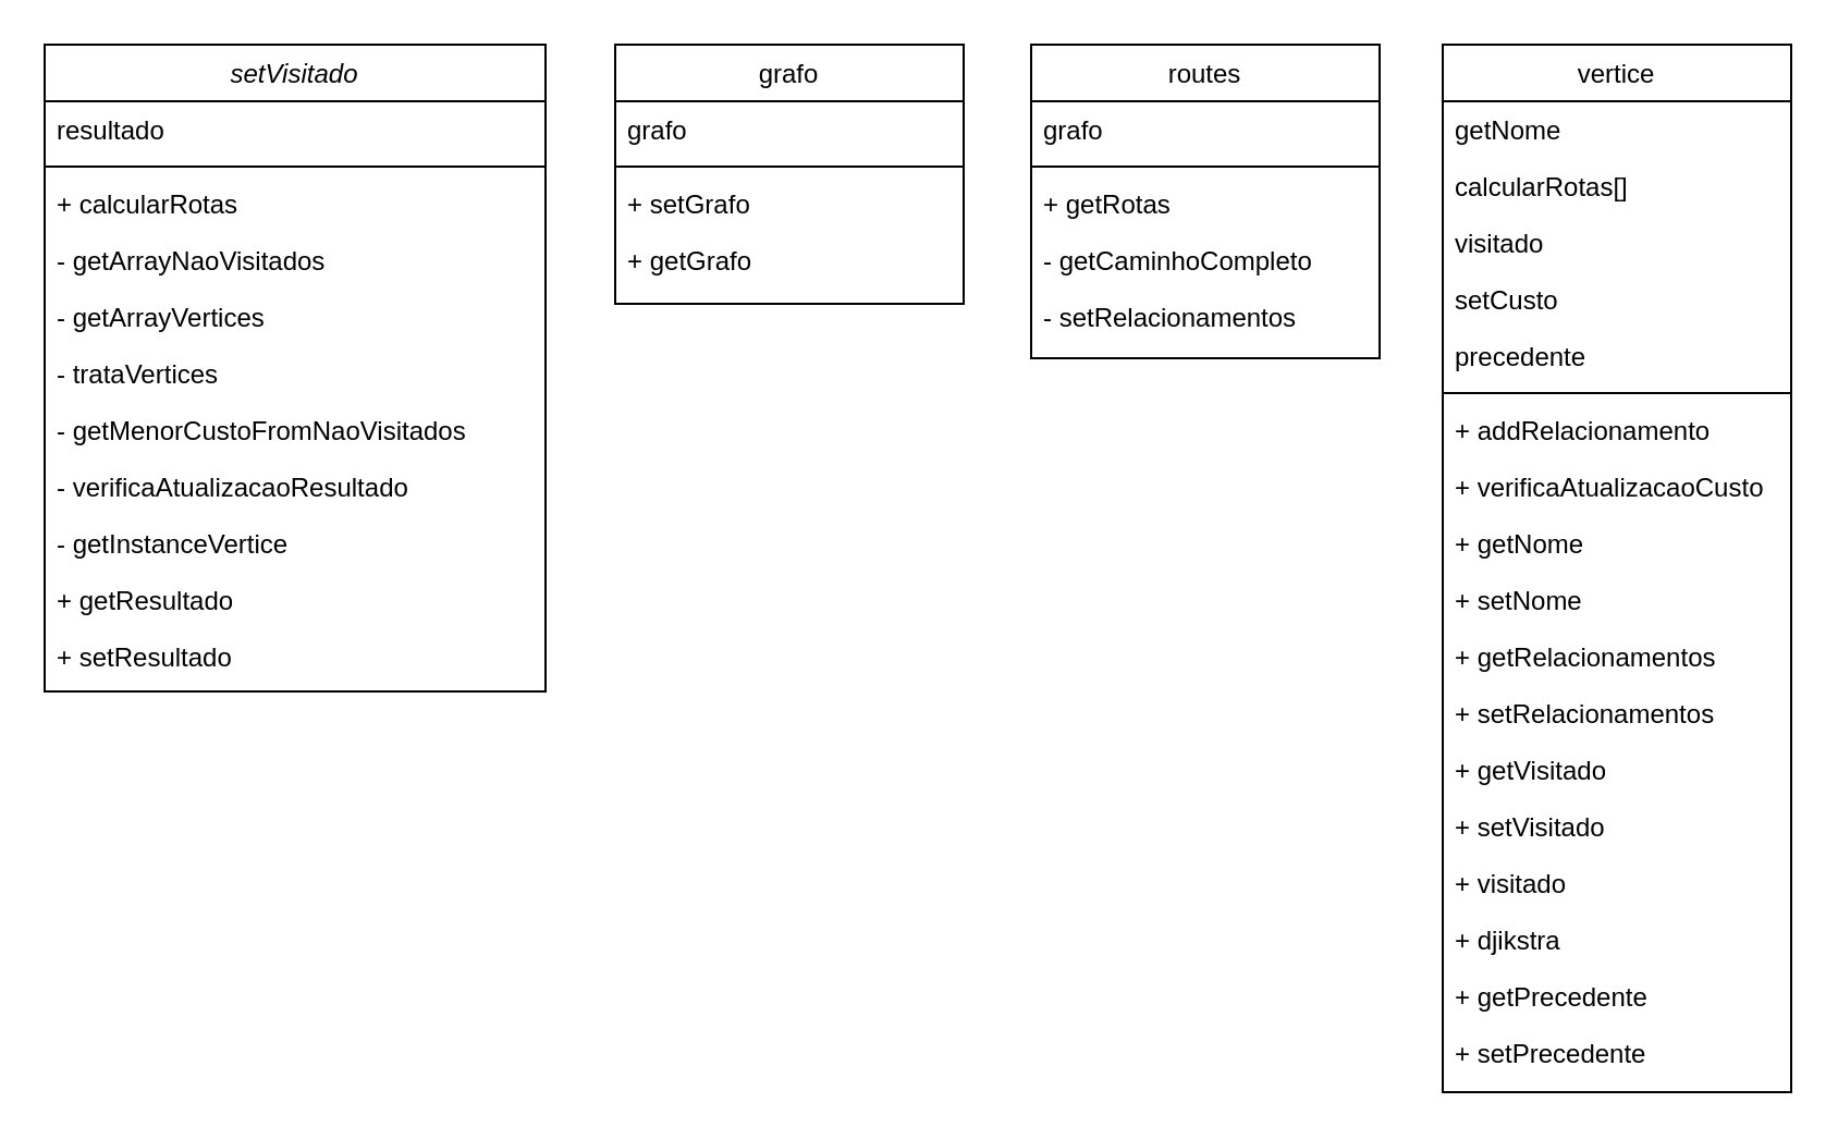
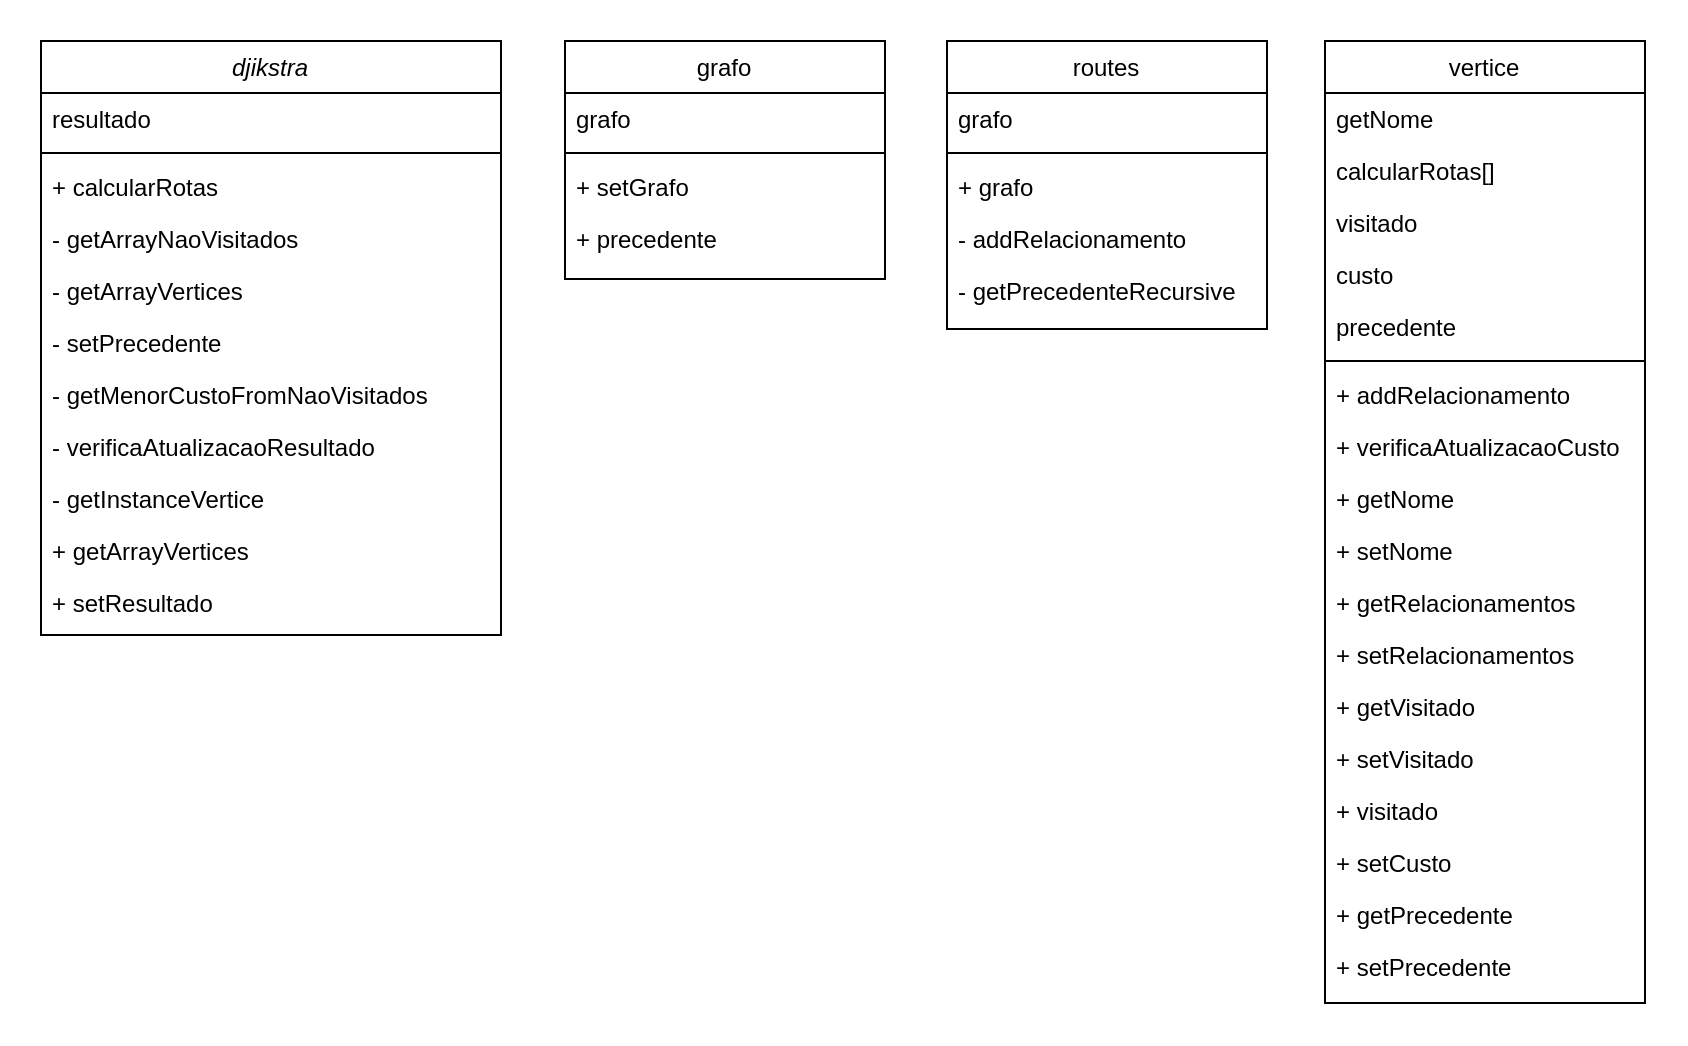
- <mxCell id="2" value="setVisitado" style="swimlane;fontStyle=2;align=center;verticalAlign=top;childLayout=stackLayout;horizontal=1;startSize=26;horizontalStack=0;resizeParent=1;resizeLast=0;collapsible=1;marginBottom=0;rounded=0;shadow=0;strokeWidth=1;" parent="1" vertex="1"><mxGeometry x="20" y="20" width="230" height="297" as="geometry"><mxRectangle x="230" y="140" width="160" height="26" as="alternateBounds" /></mxGeometry></mxCell>
+ <mxCell id="2" value="djikstra" style="swimlane;fontStyle=2;align=center;verticalAlign=top;childLayout=stackLayout;horizontal=1;startSize=26;horizontalStack=0;resizeParent=1;resizeLast=0;collapsible=1;marginBottom=0;rounded=0;shadow=0;strokeWidth=1;" parent="1" vertex="1"><mxGeometry x="20" y="20" width="230" height="297" as="geometry"><mxRectangle x="230" y="140" width="160" height="26" as="alternateBounds" /></mxGeometry></mxCell>
- <mxCell id="22" value="+ getRotas" style="text;align=left;verticalAlign=top;spacingLeft=4;spacingRight=4;overflow=hidden;rotatable=0;points=[[0,0.5],[1,0.5]];portConstraint=eastwest;" vertex="1" parent="19"><mxGeometry y="60" width="160" height="26" as="geometry" /></mxCell>
+ <mxCell id="22" value="+ grafo" style="text;align=left;verticalAlign=top;spacingLeft=4;spacingRight=4;overflow=hidden;rotatable=0;points=[[0,0.5],[1,0.5]];portConstraint=eastwest;" vertex="1" parent="19"><mxGeometry y="60" width="160" height="26" as="geometry" /></mxCell>
- <mxCell id="18" value="+ getGrafo" style="text;align=left;verticalAlign=top;spacingLeft=4;spacingRight=4;overflow=hidden;rotatable=0;points=[[0,0.5],[1,0.5]];portConstraint=eastwest;" parent="14" vertex="1"><mxGeometry y="86" width="160" height="26" as="geometry" /></mxCell>
+ <mxCell id="18" value="+ precedente" style="text;align=left;verticalAlign=top;spacingLeft=4;spacingRight=4;overflow=hidden;rotatable=0;points=[[0,0.5],[1,0.5]];portConstraint=eastwest;" parent="14" vertex="1"><mxGeometry y="86" width="160" height="26" as="geometry" /></mxCell>
- <mxCell id="23" value="- getCaminhoCompleto" style="text;align=left;verticalAlign=top;spacingLeft=4;spacingRight=4;overflow=hidden;rotatable=0;points=[[0,0.5],[1,0.5]];portConstraint=eastwest;" vertex="1" parent="19"><mxGeometry y="86" width="160" height="26" as="geometry" /></mxCell>
+ <mxCell id="23" value="- addRelacionamento" style="text;align=left;verticalAlign=top;spacingLeft=4;spacingRight=4;overflow=hidden;rotatable=0;points=[[0,0.5],[1,0.5]];portConstraint=eastwest;" vertex="1" parent="19"><mxGeometry y="86" width="160" height="26" as="geometry" /></mxCell>
- <mxCell id="29" value="setCusto" style="text;align=left;verticalAlign=top;spacingLeft=4;spacingRight=4;overflow=hidden;rotatable=0;points=[[0,0.5],[1,0.5]];portConstraint=eastwest;" vertex="1" parent="25"><mxGeometry y="104" width="160" height="26" as="geometry" /></mxCell>
+ <mxCell id="29" value="custo" style="text;align=left;verticalAlign=top;spacingLeft=4;spacingRight=4;overflow=hidden;rotatable=0;points=[[0,0.5],[1,0.5]];portConstraint=eastwest;" vertex="1" parent="25"><mxGeometry y="104" width="160" height="26" as="geometry" /></mxCell>
- <mxCell id="24" value="- setRelacionamentos" style="text;align=left;verticalAlign=top;spacingLeft=4;spacingRight=4;overflow=hidden;rotatable=0;points=[[0,0.5],[1,0.5]];portConstraint=eastwest;" vertex="1" parent="19"><mxGeometry y="112" width="160" height="26" as="geometry" /></mxCell>
+ <mxCell id="24" value="- getPrecedenteRecursive" style="text;align=left;verticalAlign=top;spacingLeft=4;spacingRight=4;overflow=hidden;rotatable=0;points=[[0,0.5],[1,0.5]];portConstraint=eastwest;" vertex="1" parent="19"><mxGeometry y="112" width="160" height="26" as="geometry" /></mxCell>
- <mxCell id="8" value="- trataVertices" style="text;align=left;verticalAlign=top;spacingLeft=4;spacingRight=4;overflow=hidden;rotatable=0;points=[[0,0.5],[1,0.5]];portConstraint=eastwest;" vertex="1" parent="2"><mxGeometry y="138" width="230" height="26" as="geometry" /></mxCell>
+ <mxCell id="8" value="- setPrecedente" style="text;align=left;verticalAlign=top;spacingLeft=4;spacingRight=4;overflow=hidden;rotatable=0;points=[[0,0.5],[1,0.5]];portConstraint=eastwest;" vertex="1" parent="2"><mxGeometry y="138" width="230" height="26" as="geometry" /></mxCell>
- <mxCell id="12" value="+ getResultado" style="text;align=left;verticalAlign=top;spacingLeft=4;spacingRight=4;overflow=hidden;rotatable=0;points=[[0,0.5],[1,0.5]];portConstraint=eastwest;" vertex="1" parent="2"><mxGeometry y="242" width="230" height="26" as="geometry" /></mxCell>
+ <mxCell id="12" value="+ getArrayVertices" style="text;align=left;verticalAlign=top;spacingLeft=4;spacingRight=4;overflow=hidden;rotatable=0;points=[[0,0.5],[1,0.5]];portConstraint=eastwest;" vertex="1" parent="2"><mxGeometry y="242" width="230" height="26" as="geometry" /></mxCell>
- <mxCell id="41" value="+ djikstra" style="text;align=left;verticalAlign=top;spacingLeft=4;spacingRight=4;overflow=hidden;rotatable=0;points=[[0,0.5],[1,0.5]];portConstraint=eastwest;" vertex="1" parent="25"><mxGeometry y="398" width="160" height="26" as="geometry" /></mxCell>
+ <mxCell id="41" value="+ setCusto" style="text;align=left;verticalAlign=top;spacingLeft=4;spacingRight=4;overflow=hidden;rotatable=0;points=[[0,0.5],[1,0.5]];portConstraint=eastwest;" vertex="1" parent="25"><mxGeometry y="398" width="160" height="26" as="geometry" /></mxCell>
